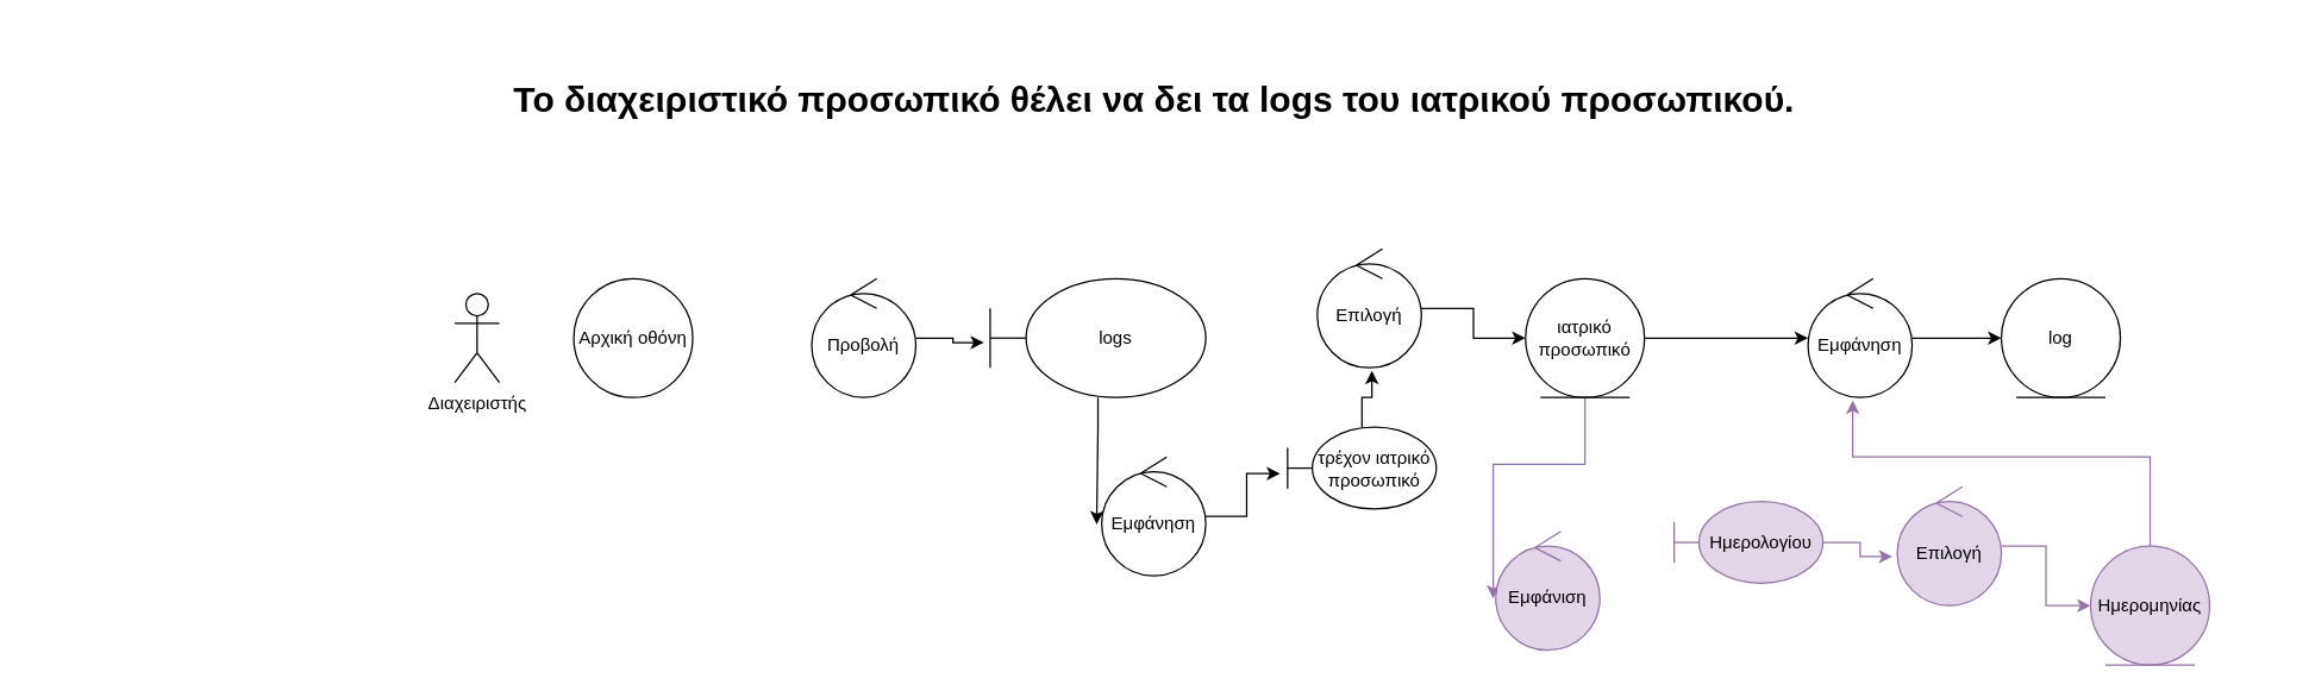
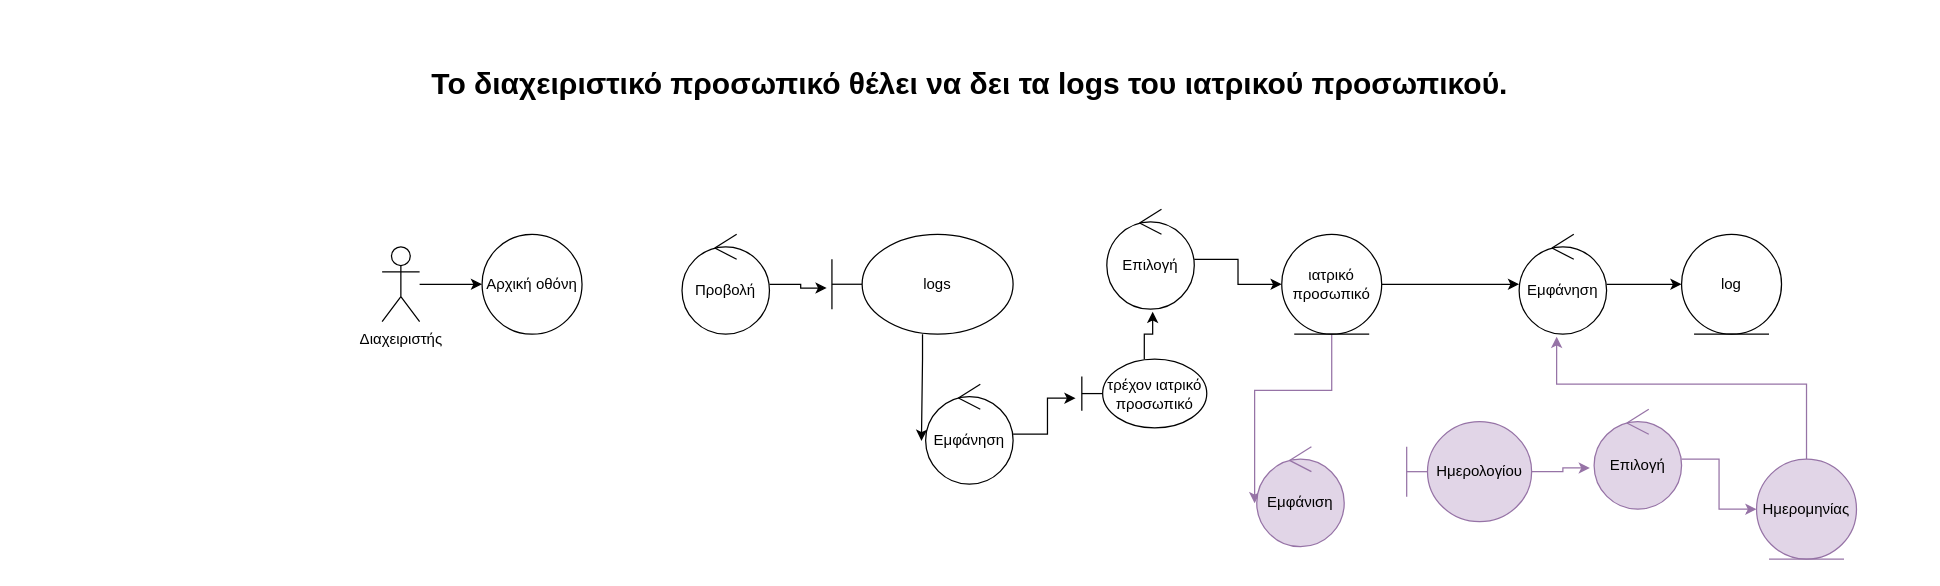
+ <mxCell id="3" style="edgeStyle=orthogonalEdgeStyle;rounded=0;orthogonalLoop=1;jettySize=auto;html=1;entryX=0;entryY=0.5;entryDx=0;entryDy=0;" parent="1" source="4" target="5" edge="1"><mxGeometry relative="1" as="geometry" /></mxCell>
- <mxCell id="24" value="Ημερολογίου" style="shape=umlBoundary;whiteSpace=wrap;html=1;fillColor=#e1d5e7;strokeColor=#9673a6;" vertex="1" parent="1"><mxGeometry x="1125" y="310" width="100" height="55" as="geometry" /></mxCell>
+ <mxCell id="24" value="Ημερολογίου" style="shape=umlBoundary;whiteSpace=wrap;html=1;fillColor=#e1d5e7;strokeColor=#9673a6;" vertex="1" parent="1"><mxGeometry x="1125" y="310" width="100" height="80" as="geometry" /></mxCell>
